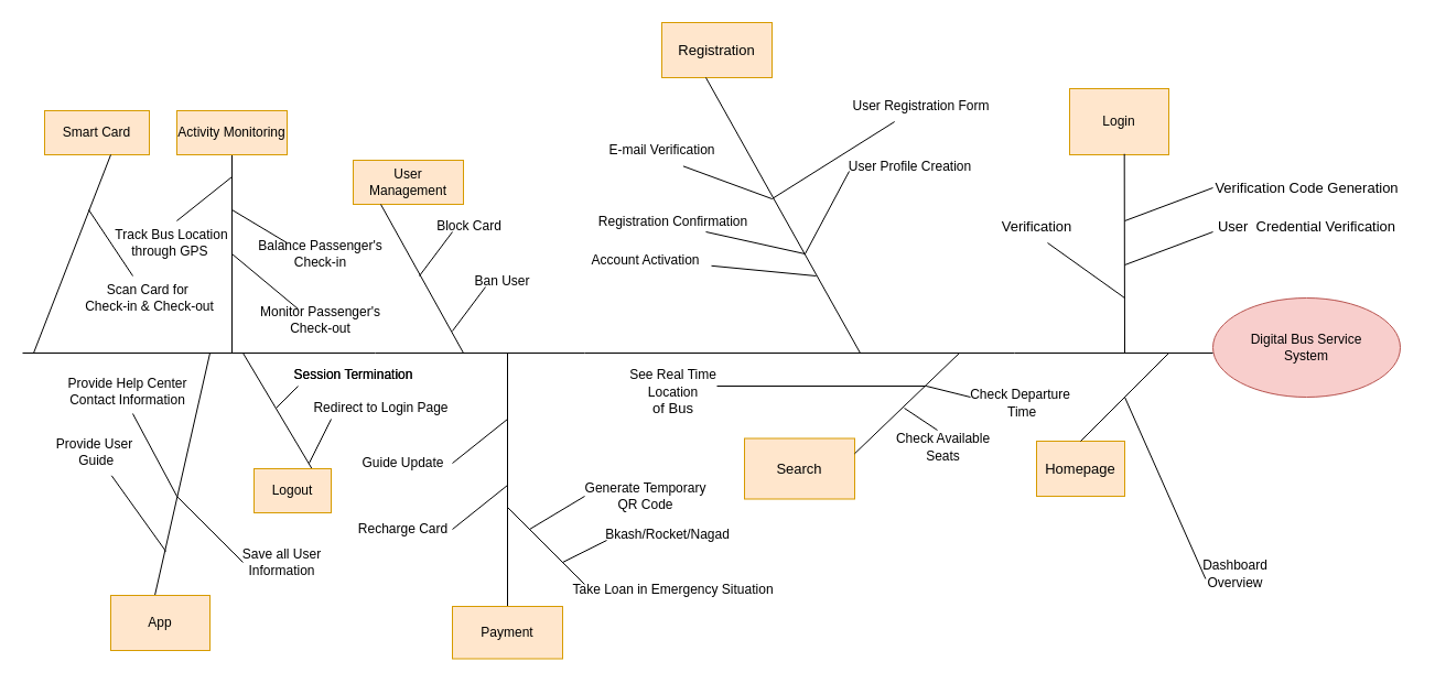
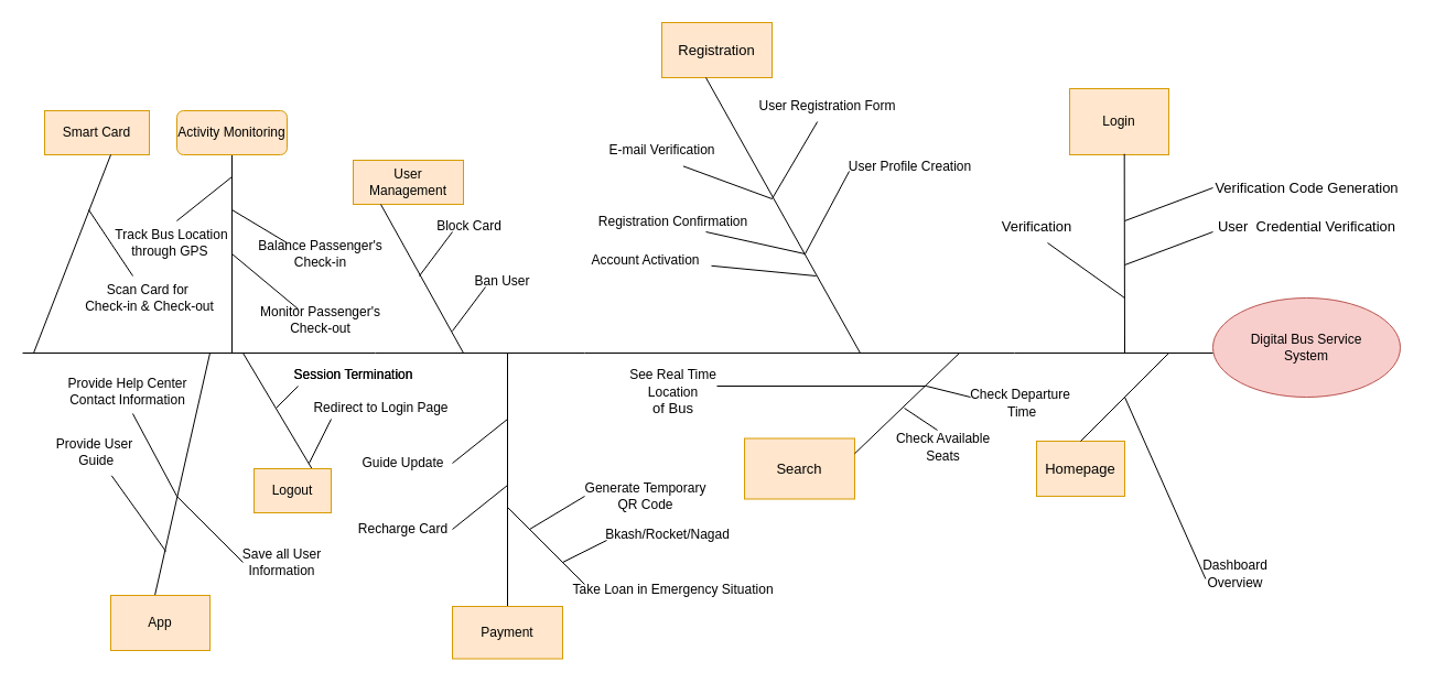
- <mxCell id="22" value="&lt;span style=&quot;font-size: 12px;&quot;&gt;User Registration Form&lt;/span&gt;" style="text;html=1;align=center;verticalAlign=middle;resizable=0;points=[];autosize=1;strokeColor=none;fillColor=none;fontSize=13;" parent="1" vertex="1"><mxGeometry x="760" y="80" width="150" height="30" as="geometry" /></mxCell>
+ <mxCell id="22" value="&lt;span style=&quot;font-size: 12px;&quot;&gt;User Registration Form&lt;/span&gt;" style="text;html=1;align=center;verticalAlign=middle;resizable=0;points=[];autosize=1;strokeColor=none;fillColor=none;fontSize=13;" parent="1" vertex="1"><mxGeometry x="675" y="80" width="150" height="30" as="geometry" /></mxCell>
- <mxCell id="46" value="Activity Monitoring" style="rounded=0;whiteSpace=wrap;html=1;fontSize=12;fillColor=#ffe6cc;strokeColor=#d79b00;" parent="1" vertex="1"><mxGeometry x="160" y="100" width="100" height="40" as="geometry" /></mxCell>
+ <mxCell id="46" value="Activity Monitoring" style="whiteSpace=wrap;html=1;fontSize=12;fillColor=#ffe6cc;strokeColor=#d79b00;rounded=1;" parent="1" vertex="1"><mxGeometry x="160" y="100" width="100" height="40" as="geometry" /></mxCell>
